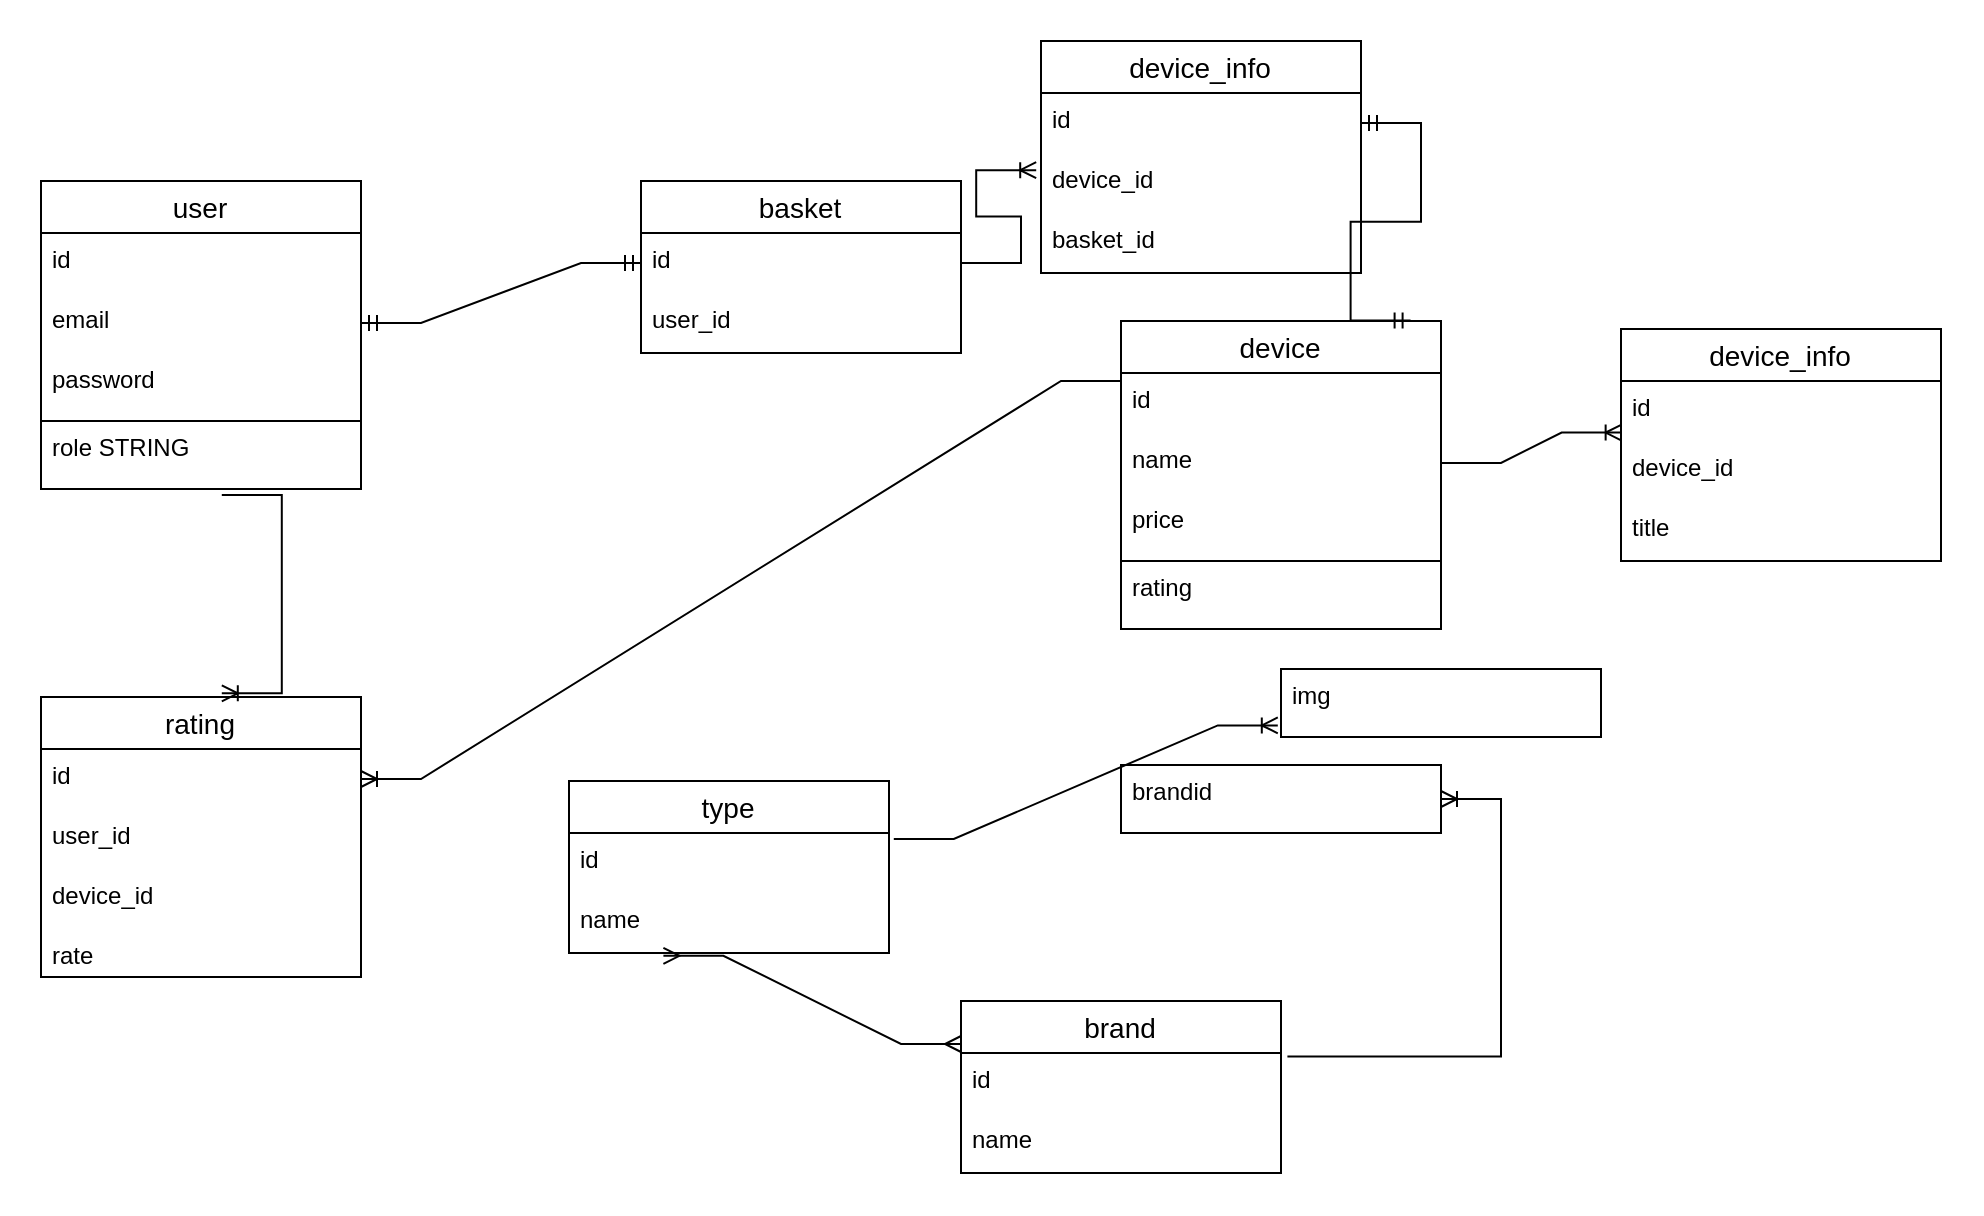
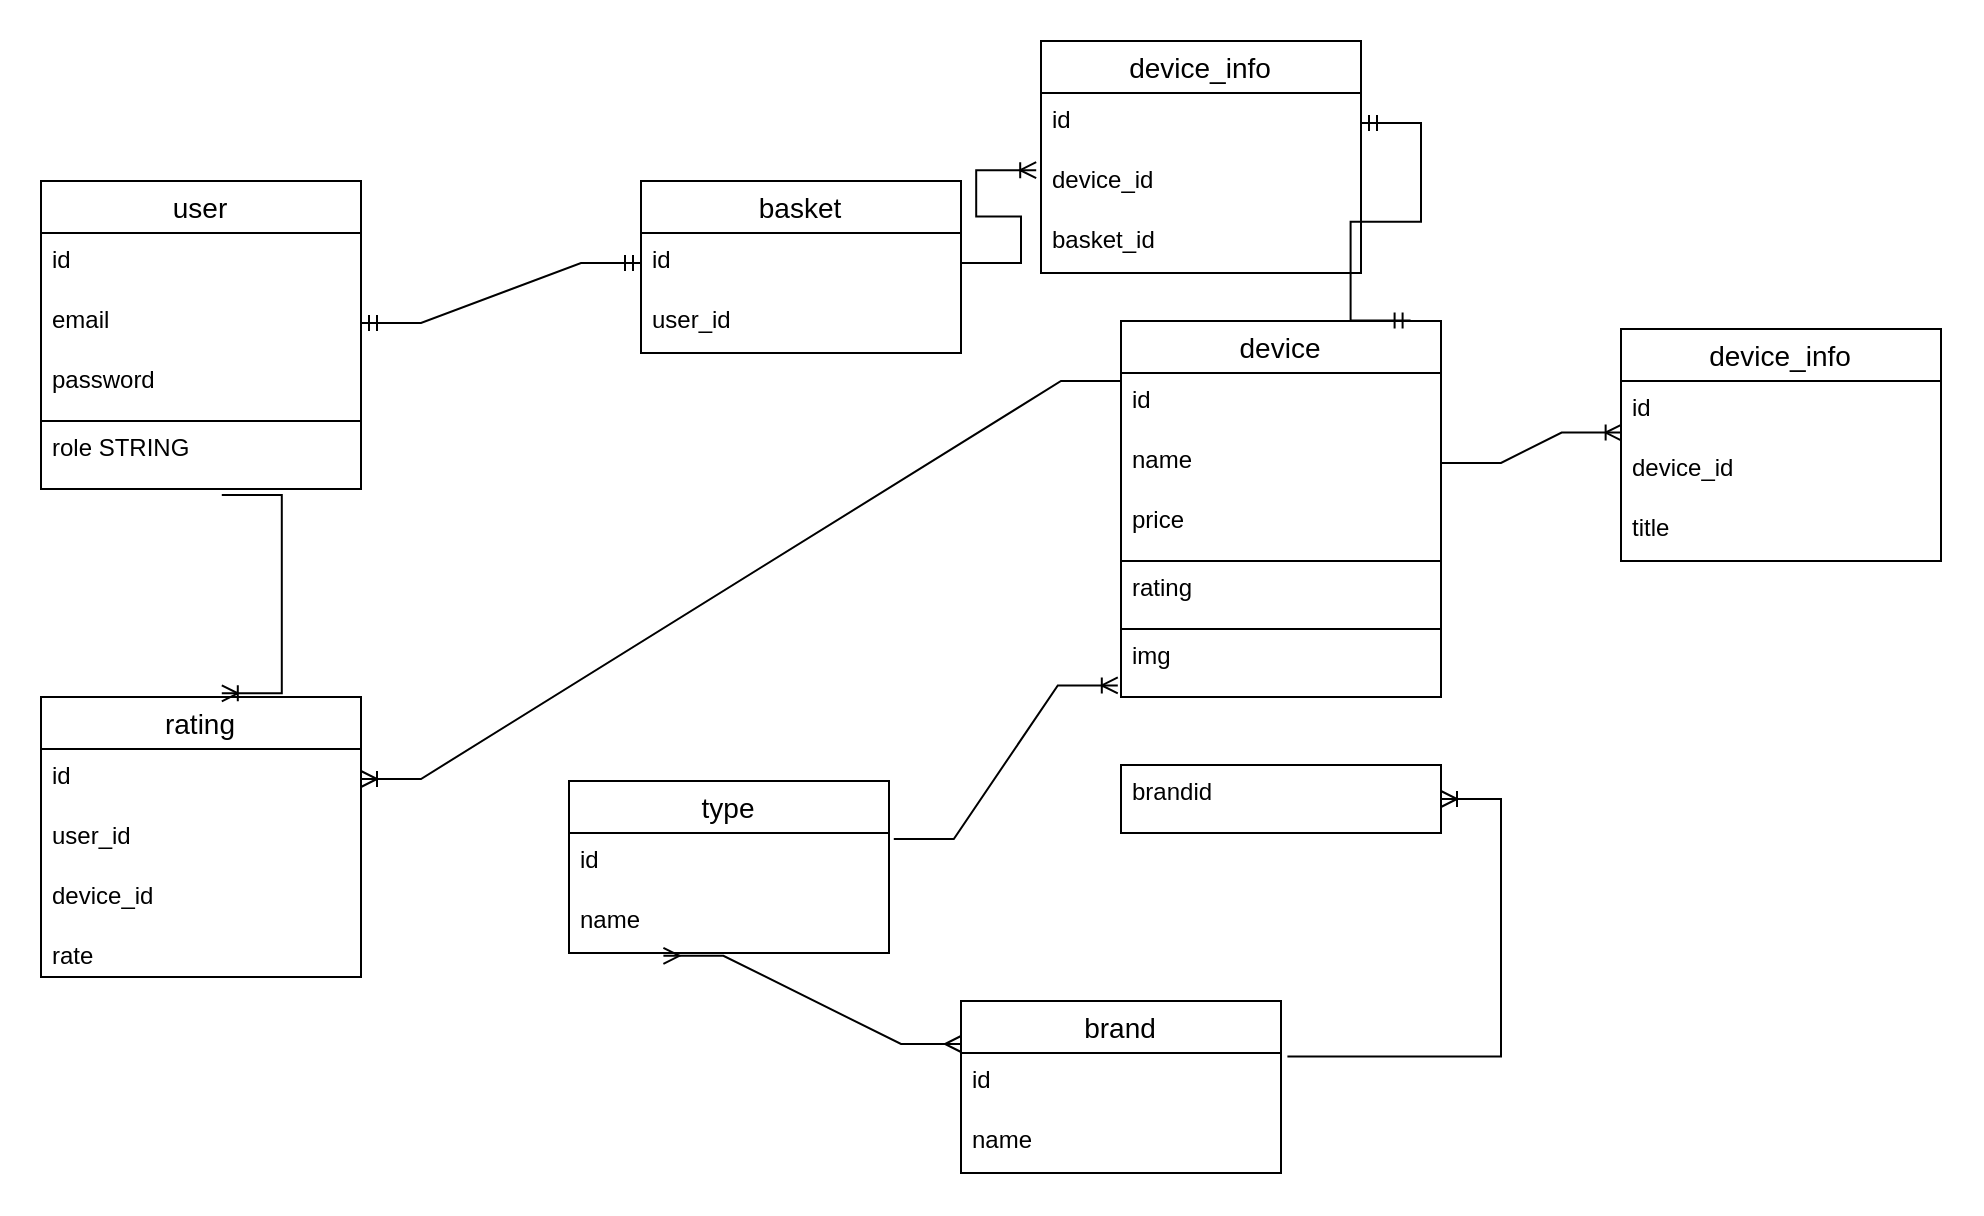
- <mxCell id="16" value="img" style="text;strokeColor=default;fillColor=none;spacingLeft=4;spacingRight=4;overflow=hidden;rotatable=0;points=[[0,0.5],[1,0.5]];portConstraint=eastwest;fontSize=12;" vertex="1" parent="1"><mxGeometry x="640" y="334" width="160" height="34" as="geometry" /></mxCell>
+ <mxCell id="16" value="img" style="text;strokeColor=default;fillColor=none;spacingLeft=4;spacingRight=4;overflow=hidden;rotatable=0;points=[[0,0.5],[1,0.5]];portConstraint=eastwest;fontSize=12;" vertex="1" parent="1"><mxGeometry x="560" y="314" width="160" height="34" as="geometry" /></mxCell>
